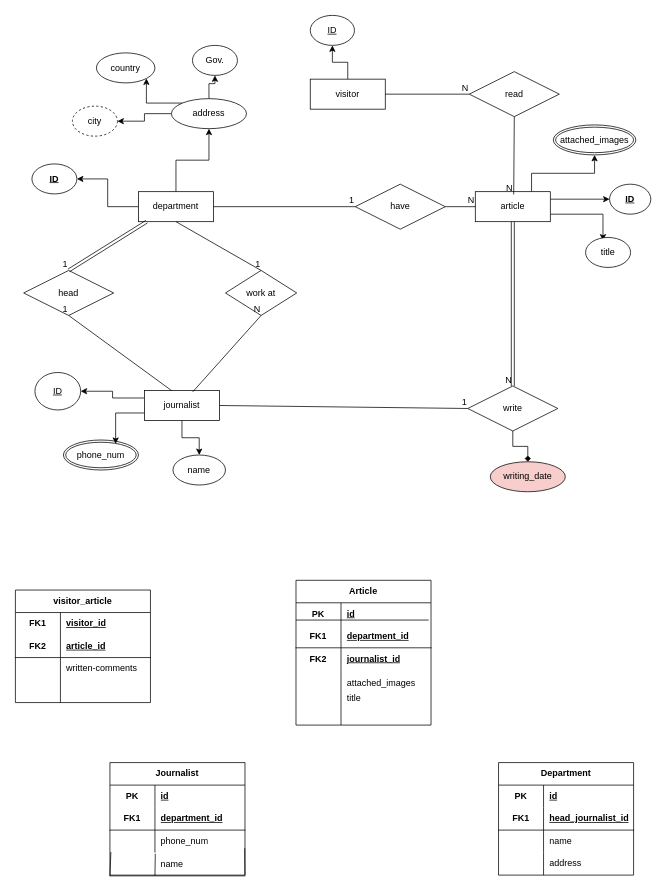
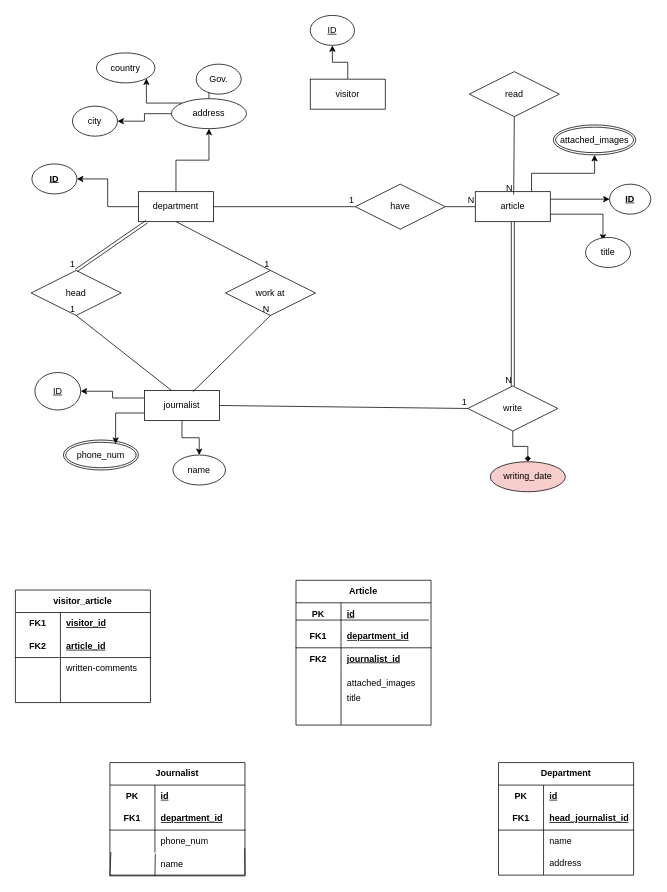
- <mxCell id="86" value="Gov." style="ellipse;whiteSpace=wrap;html=1;align=center;" vertex="1" parent="1"><mxGeometry x="256" y="60" width="60" height="40" as="geometry" /></mxCell>
+ <mxCell id="86" value="Gov." style="ellipse;whiteSpace=wrap;html=1;align=center;" vertex="1" parent="1"><mxGeometry x="261" y="85" width="60" height="40" as="geometry" /></mxCell>
- <mxCell id="32" value="" style="endArrow=none;html=1;rounded=0;exitX=1;exitY=0.5;exitDx=0;exitDy=0;entryX=0;entryY=0.5;entryDx=0;entryDy=0;" edge="1" parent="1" source="10" target="31"><mxGeometry relative="1" as="geometry"><mxPoint x="483" y="185" as="sourcePoint" /><mxPoint x="643" y="185" as="targetPoint" /></mxGeometry></mxCell>
- <mxCell id="33" value="N" style="resizable=0;html=1;whiteSpace=wrap;align=right;verticalAlign=bottom;" connectable="0" vertex="1" parent="32"><mxGeometry x="1" relative="1" as="geometry" /></mxCell>
- <mxCell id="87" value="city" style="ellipse;whiteSpace=wrap;html=1;align=center;dashed=1;" vertex="1" parent="1"><mxGeometry x="96" y="141" width="60" height="40" as="geometry" /></mxCell>
+ <mxCell id="87" value="city" style="ellipse;whiteSpace=wrap;html=1;align=center;" vertex="1" parent="1"><mxGeometry x="96" y="141" width="60" height="40" as="geometry" /></mxCell>
- <mxCell id="37" value="head" style="shape=rhombus;perimeter=rhombusPerimeter;whiteSpace=wrap;html=1;align=center;" vertex="1" parent="1"><mxGeometry x="31" y="360" width="120" height="60" as="geometry" /></mxCell>
+ <mxCell id="37" value="head" style="shape=rhombus;perimeter=rhombusPerimeter;whiteSpace=wrap;html=1;align=center;" vertex="1" parent="1"><mxGeometry x="41" y="360" width="120" height="60" as="geometry" /></mxCell>
- <mxCell id="25" value="work at" style="shape=rhombus;perimeter=rhombusPerimeter;whiteSpace=wrap;html=1;align=center;" vertex="1" parent="1"><mxGeometry x="300" y="360" width="95" height="60" as="geometry" /></mxCell>
+ <mxCell id="25" value="work at" style="shape=rhombus;perimeter=rhombusPerimeter;whiteSpace=wrap;html=1;align=center;" vertex="1" parent="1"><mxGeometry x="300" y="360" width="120" height="60" as="geometry" /></mxCell>
